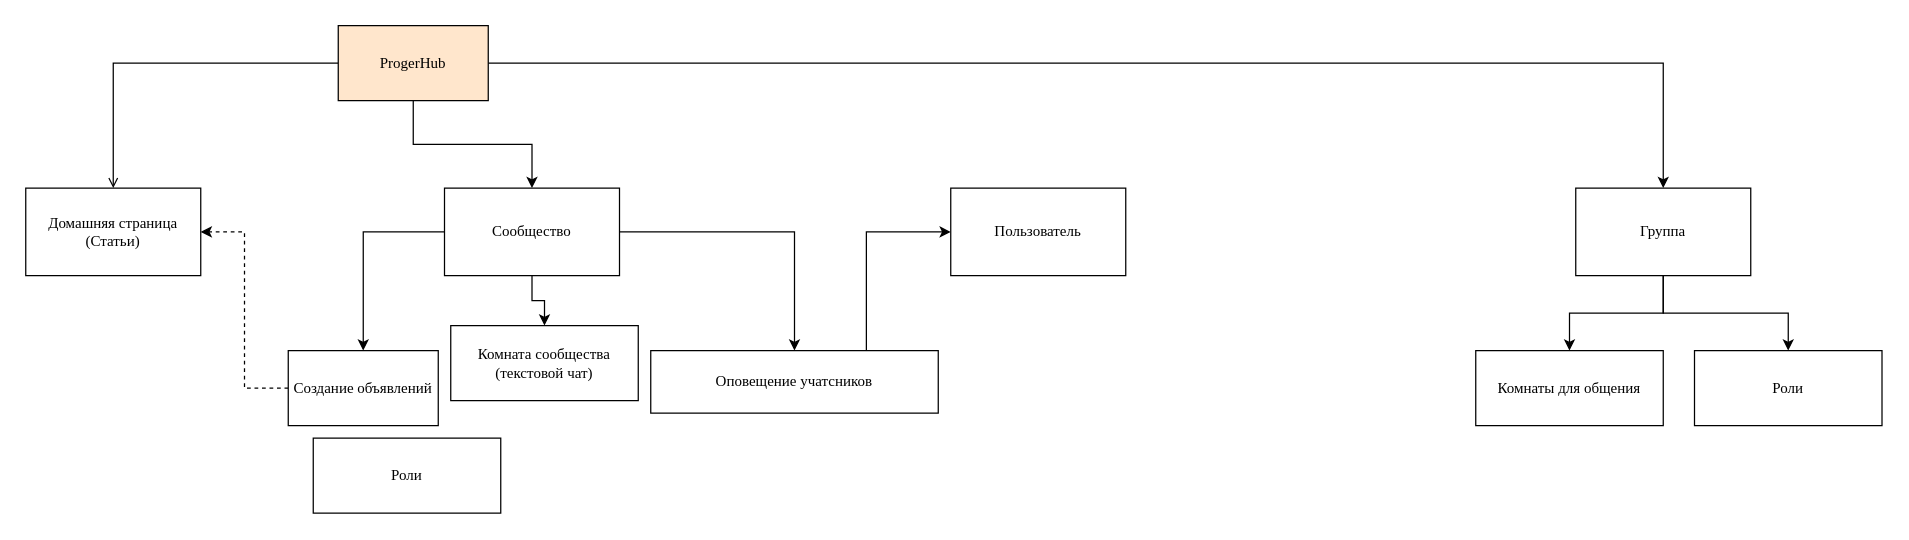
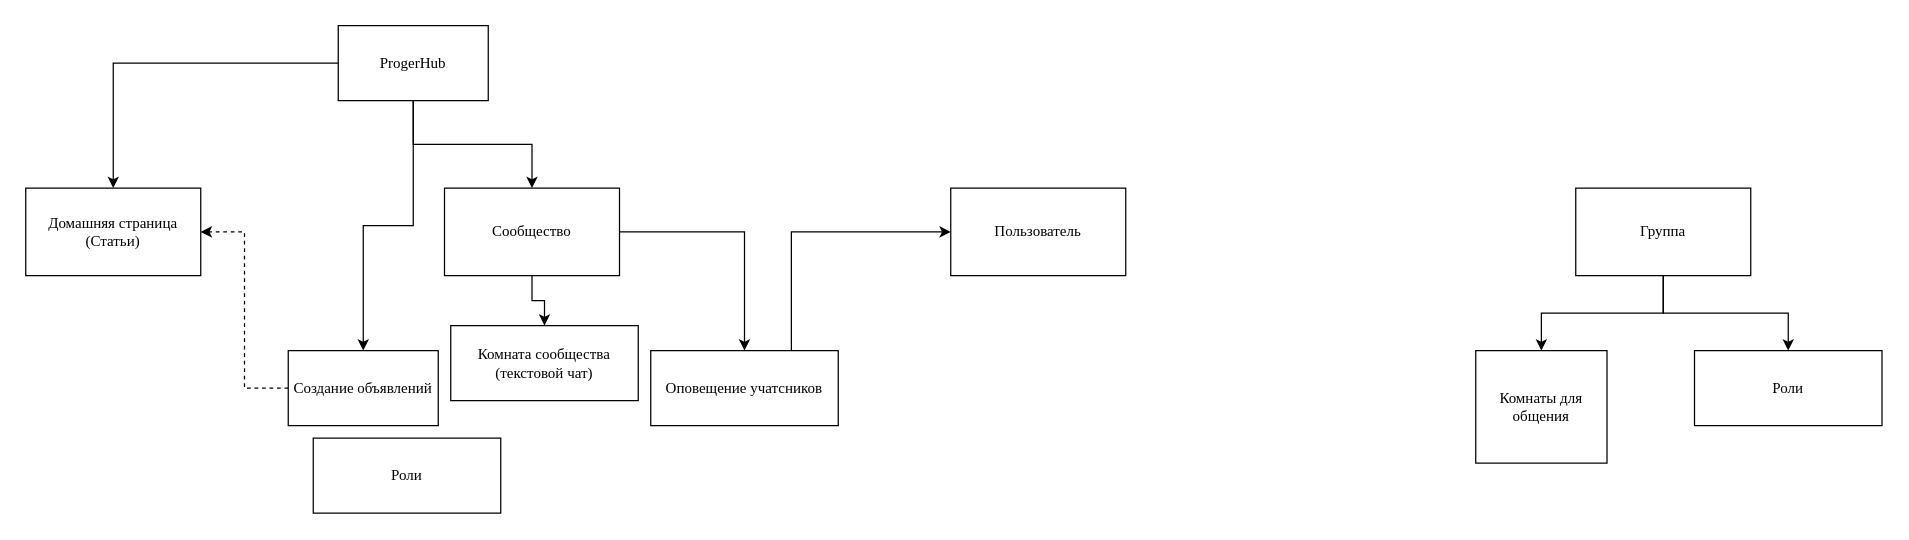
- <mxCell id="5" value="&lt;font face=&quot;Comic Sans MS&quot;&gt;ProgerHub&lt;/font&gt;" style="rounded=0;whiteSpace=wrap;html=1;fillColor=#ffe6cc;" vertex="1" parent="1"><mxGeometry x="270" y="20" width="120" height="60" as="geometry" /></mxCell>
+ <mxCell id="5" value="&lt;font face=&quot;Comic Sans MS&quot;&gt;ProgerHub&lt;/font&gt;" style="rounded=0;whiteSpace=wrap;html=1;" vertex="1" parent="1"><mxGeometry x="270" y="20" width="120" height="60" as="geometry" /></mxCell>
- <mxCell id="4" style="edgeStyle=orthogonalEdgeStyle;rounded=0;orthogonalLoop=1;jettySize=auto;html=1;fontFamily=Comic Sans MS;" edge="1" parent="1" source="5" target="13"><mxGeometry relative="1" as="geometry" /></mxCell>
+ <mxCell id="4" style="edgeStyle=orthogonalEdgeStyle;rounded=0;orthogonalLoop=1;jettySize=auto;html=1;fontFamily=Comic Sans MS;" edge="1" parent="1" source="5" target="15"><mxGeometry relative="1" as="geometry" /></mxCell>
- <mxCell id="2" style="edgeStyle=orthogonalEdgeStyle;rounded=0;orthogonalLoop=1;jettySize=auto;html=1;entryX=0.5;entryY=0;entryDx=0;entryDy=0;fontFamily=Comic Sans MS;endArrow=open;" edge="1" parent="1" source="5" target="6"><mxGeometry relative="1" as="geometry" /></mxCell>
+ <mxCell id="2" style="edgeStyle=orthogonalEdgeStyle;rounded=0;orthogonalLoop=1;jettySize=auto;html=1;entryX=0.5;entryY=0;entryDx=0;entryDy=0;fontFamily=Comic Sans MS;" edge="1" parent="1" source="5" target="6"><mxGeometry relative="1" as="geometry" /></mxCell>
- <mxCell id="7" style="edgeStyle=orthogonalEdgeStyle;rounded=0;orthogonalLoop=1;jettySize=auto;html=1;fontFamily=Comic Sans MS;" edge="1" parent="1" source="10" target="15"><mxGeometry relative="1" as="geometry"><mxPoint x="440" y="260" as="targetPoint" /></mxGeometry></mxCell>
- <mxCell id="18" value="Оповещение учатсников" style="rounded=0;whiteSpace=wrap;html=1;fontFamily=Comic Sans MS;" vertex="1" parent="1"><mxGeometry x="520" y="280" width="230" height="50" as="geometry" /></mxCell>
+ <mxCell id="18" value="Оповещение учатсников" style="rounded=0;whiteSpace=wrap;html=1;fontFamily=Comic Sans MS;" vertex="1" parent="1"><mxGeometry x="520" y="280" width="150" height="60" as="geometry" /></mxCell>
- <mxCell id="20" value="Комнаты для общения" style="rounded=0;whiteSpace=wrap;html=1;fontFamily=Comic Sans MS;" vertex="1" parent="1"><mxGeometry x="1180" y="280" width="150" height="60" as="geometry" /></mxCell>
+ <mxCell id="20" value="Комнаты для общения" style="rounded=0;whiteSpace=wrap;html=1;fontFamily=Comic Sans MS;" vertex="1" parent="1"><mxGeometry x="1180" y="280" width="105" height="90" as="geometry" /></mxCell>
